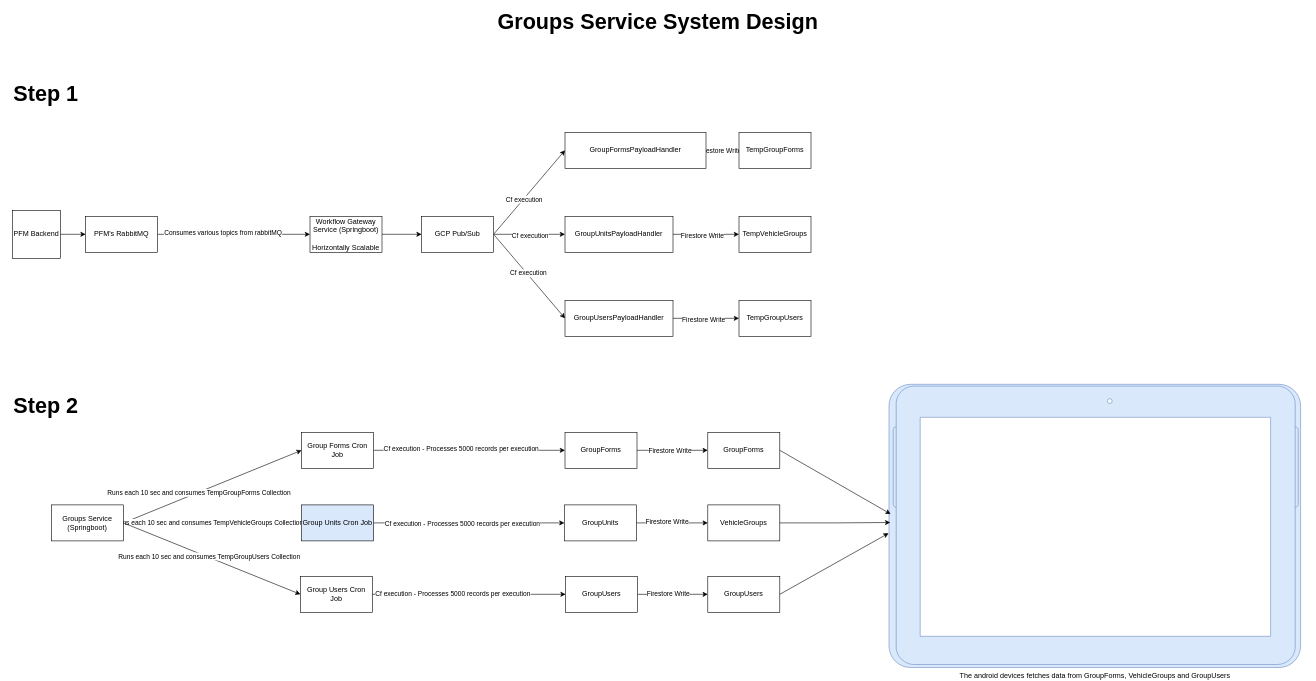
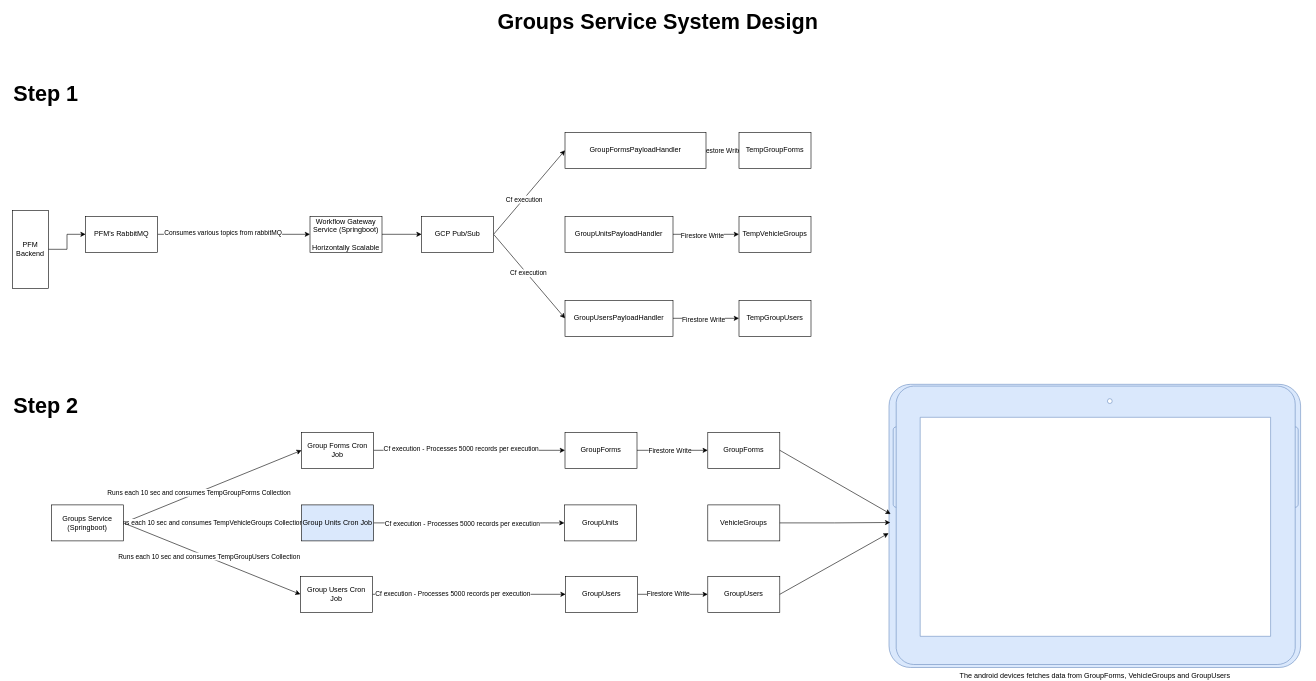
- <mxCell id="6" value="PFM Backend" style="whiteSpace=wrap;html=1;aspect=fixed;" vertex="1" parent="1"><mxGeometry x="20" y="350" width="80" height="80" as="geometry" /></mxCell>
+ <mxCell id="6" value="PFM Backend" style="whiteSpace=wrap;html=1;aspect=fixed;" vertex="1" parent="1"><mxGeometry x="20" y="350" width="60" height="130" as="geometry" /></mxCell>
- <mxCell id="11" style="edgeStyle=orthogonalEdgeStyle;rounded=0;orthogonalLoop=1;jettySize=auto;html=1;exitX=1;exitY=0.5;exitDx=0;exitDy=0;entryX=0;entryY=0.5;entryDx=0;entryDy=0;" edge="1" parent="1" source="15" target="22"><mxGeometry relative="1" as="geometry" /></mxCell>
- <mxCell id="12" value="Cf execution" style="edgeLabel;html=1;align=center;verticalAlign=middle;resizable=0;points=[];" vertex="1" connectable="0" parent="11"><mxGeometry x="0.008" y="-2" relative="1" as="geometry"><mxPoint as="offset" /></mxGeometry></mxCell>
- <mxCell id="51" value="" style="edgeStyle=orthogonalEdgeStyle;rounded=0;orthogonalLoop=1;jettySize=auto;html=1;" edge="1" parent="1" source="53" target="58"><mxGeometry relative="1" as="geometry" /></mxCell>
- <mxCell id="52" value="Firestore Write" style="edgeLabel;html=1;align=center;verticalAlign=middle;resizable=0;points=[];" vertex="1" connectable="0" parent="51"><mxGeometry x="-0.16" y="3" relative="1" as="geometry"><mxPoint as="offset" /></mxGeometry></mxCell>
